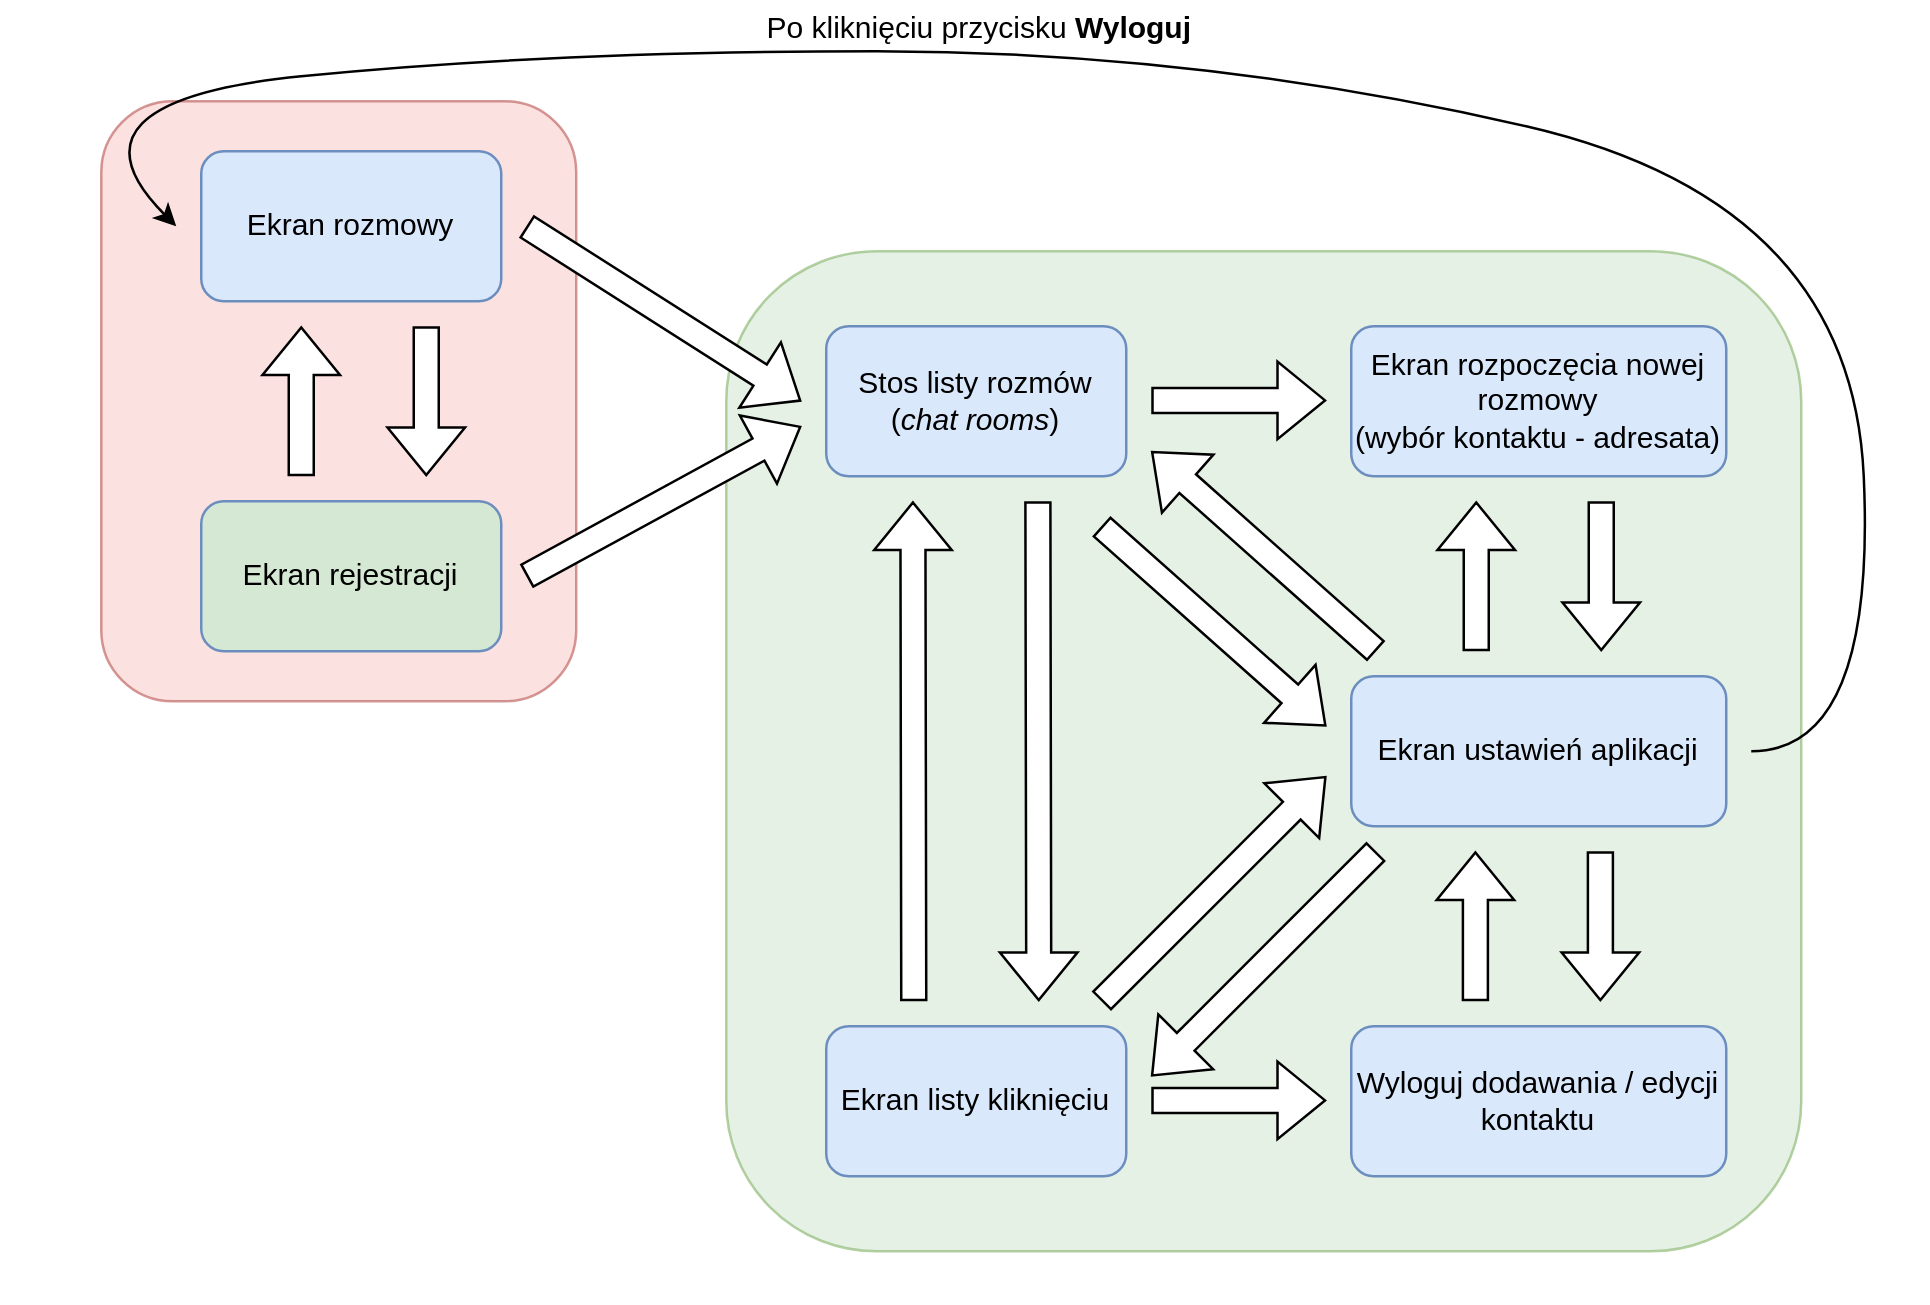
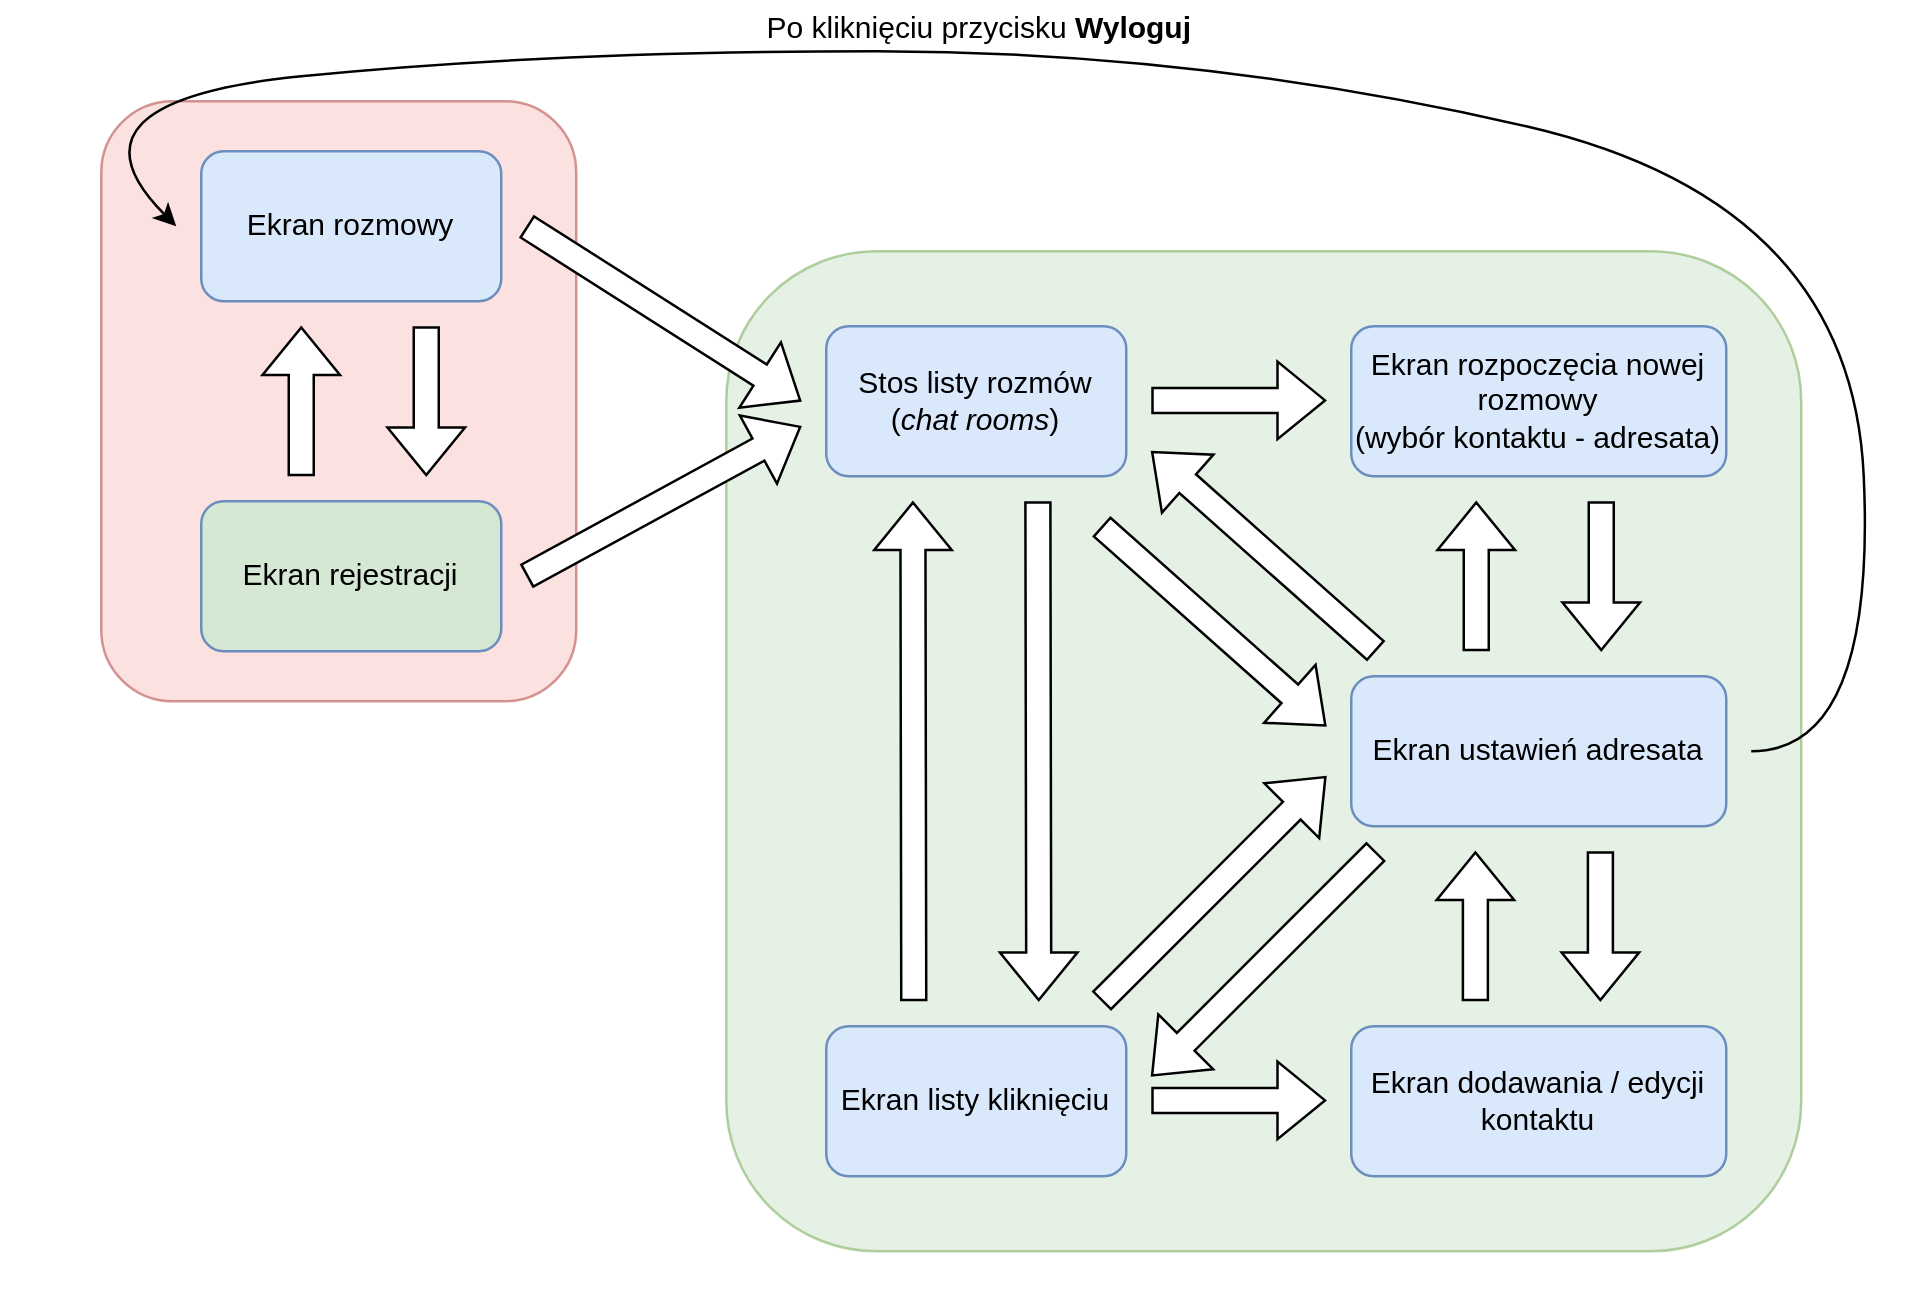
- <mxCell id="18" value="Ekran ustawień aplikacji" style="rounded=1;whiteSpace=wrap;html=1;fillColor=#dae8fc;strokeColor=#6c8ebf;" vertex="1" parent="1"><mxGeometry x="540" y="270" width="150" height="60" as="geometry" /></mxCell>
+ <mxCell id="18" value="Ekran ustawień adresata" style="rounded=1;whiteSpace=wrap;html=1;fillColor=#dae8fc;strokeColor=#6c8ebf;" vertex="1" parent="1"><mxGeometry x="540" y="270" width="150" height="60" as="geometry" /></mxCell>
- <mxCell id="17" value="Wyloguj dodawania / edycji kontaktu" style="rounded=1;whiteSpace=wrap;html=1;fillColor=#dae8fc;strokeColor=#6c8ebf;" vertex="1" parent="1"><mxGeometry x="540" y="410" width="150" height="60" as="geometry" /></mxCell>
+ <mxCell id="17" value="Ekran dodawania / edycji kontaktu" style="rounded=1;whiteSpace=wrap;html=1;fillColor=#dae8fc;strokeColor=#6c8ebf;" vertex="1" parent="1"><mxGeometry x="540" y="410" width="150" height="60" as="geometry" /></mxCell>
